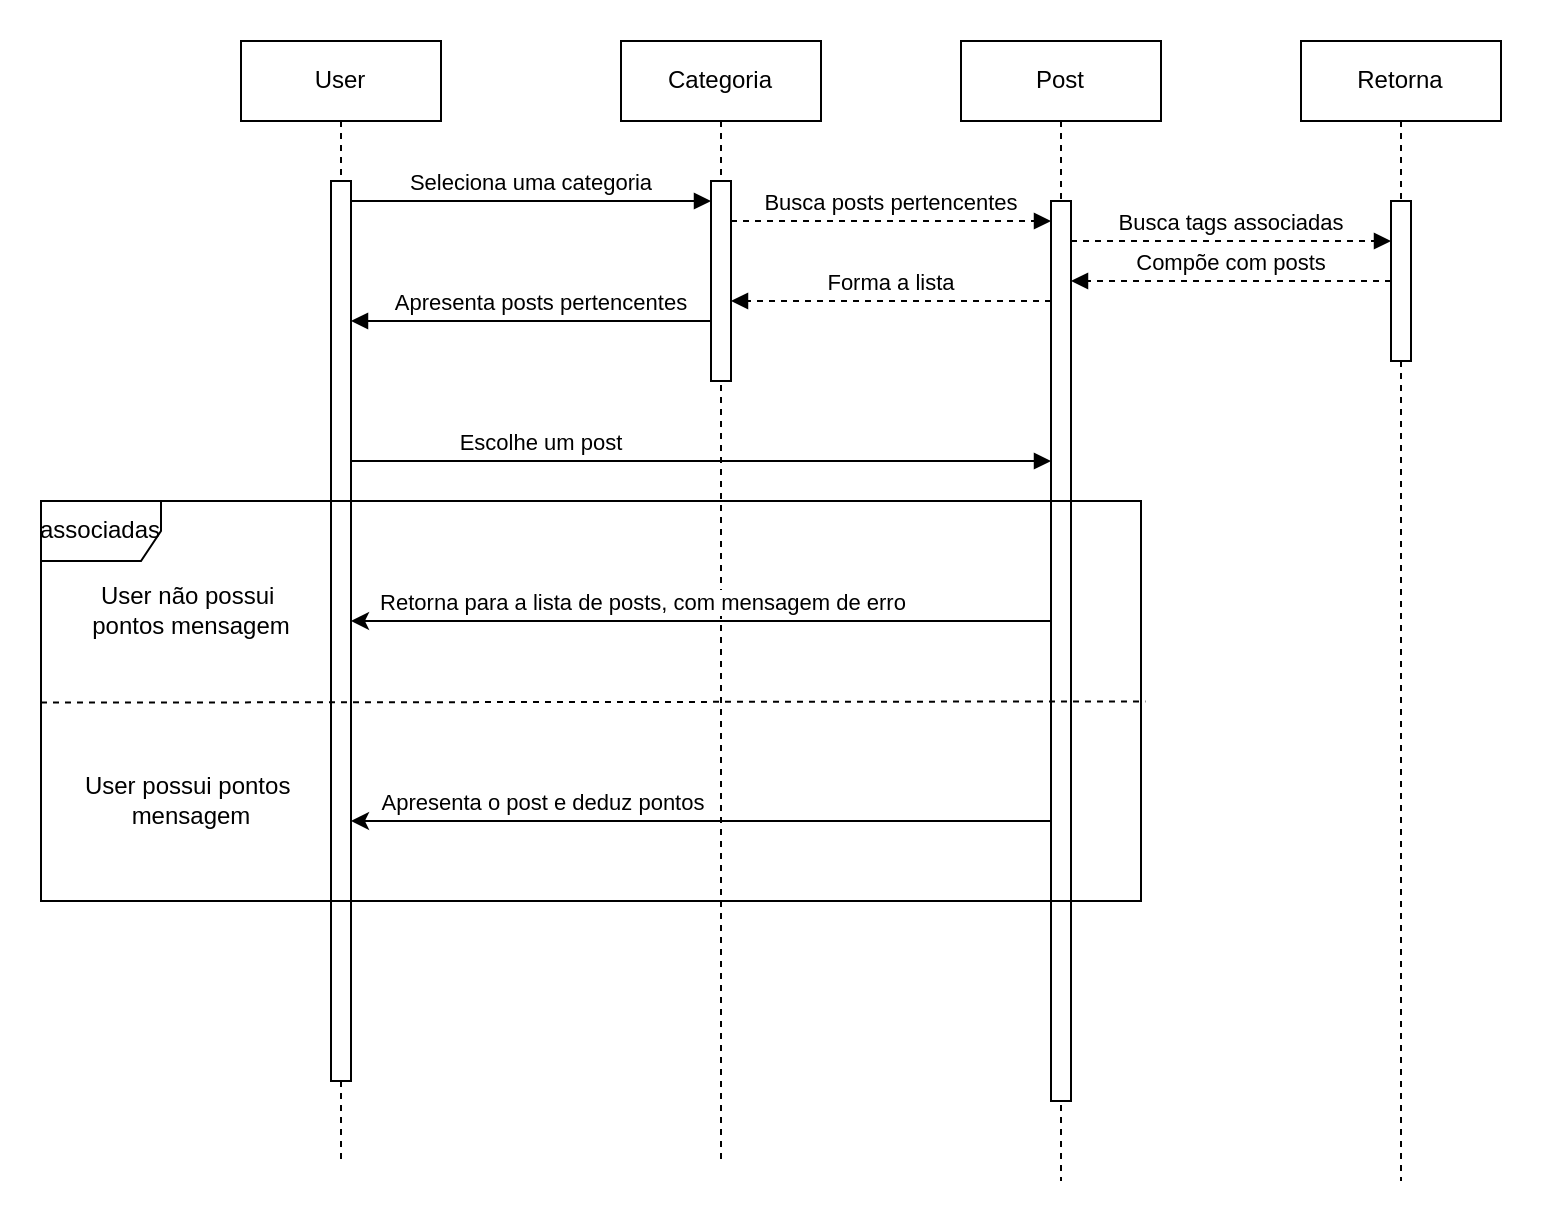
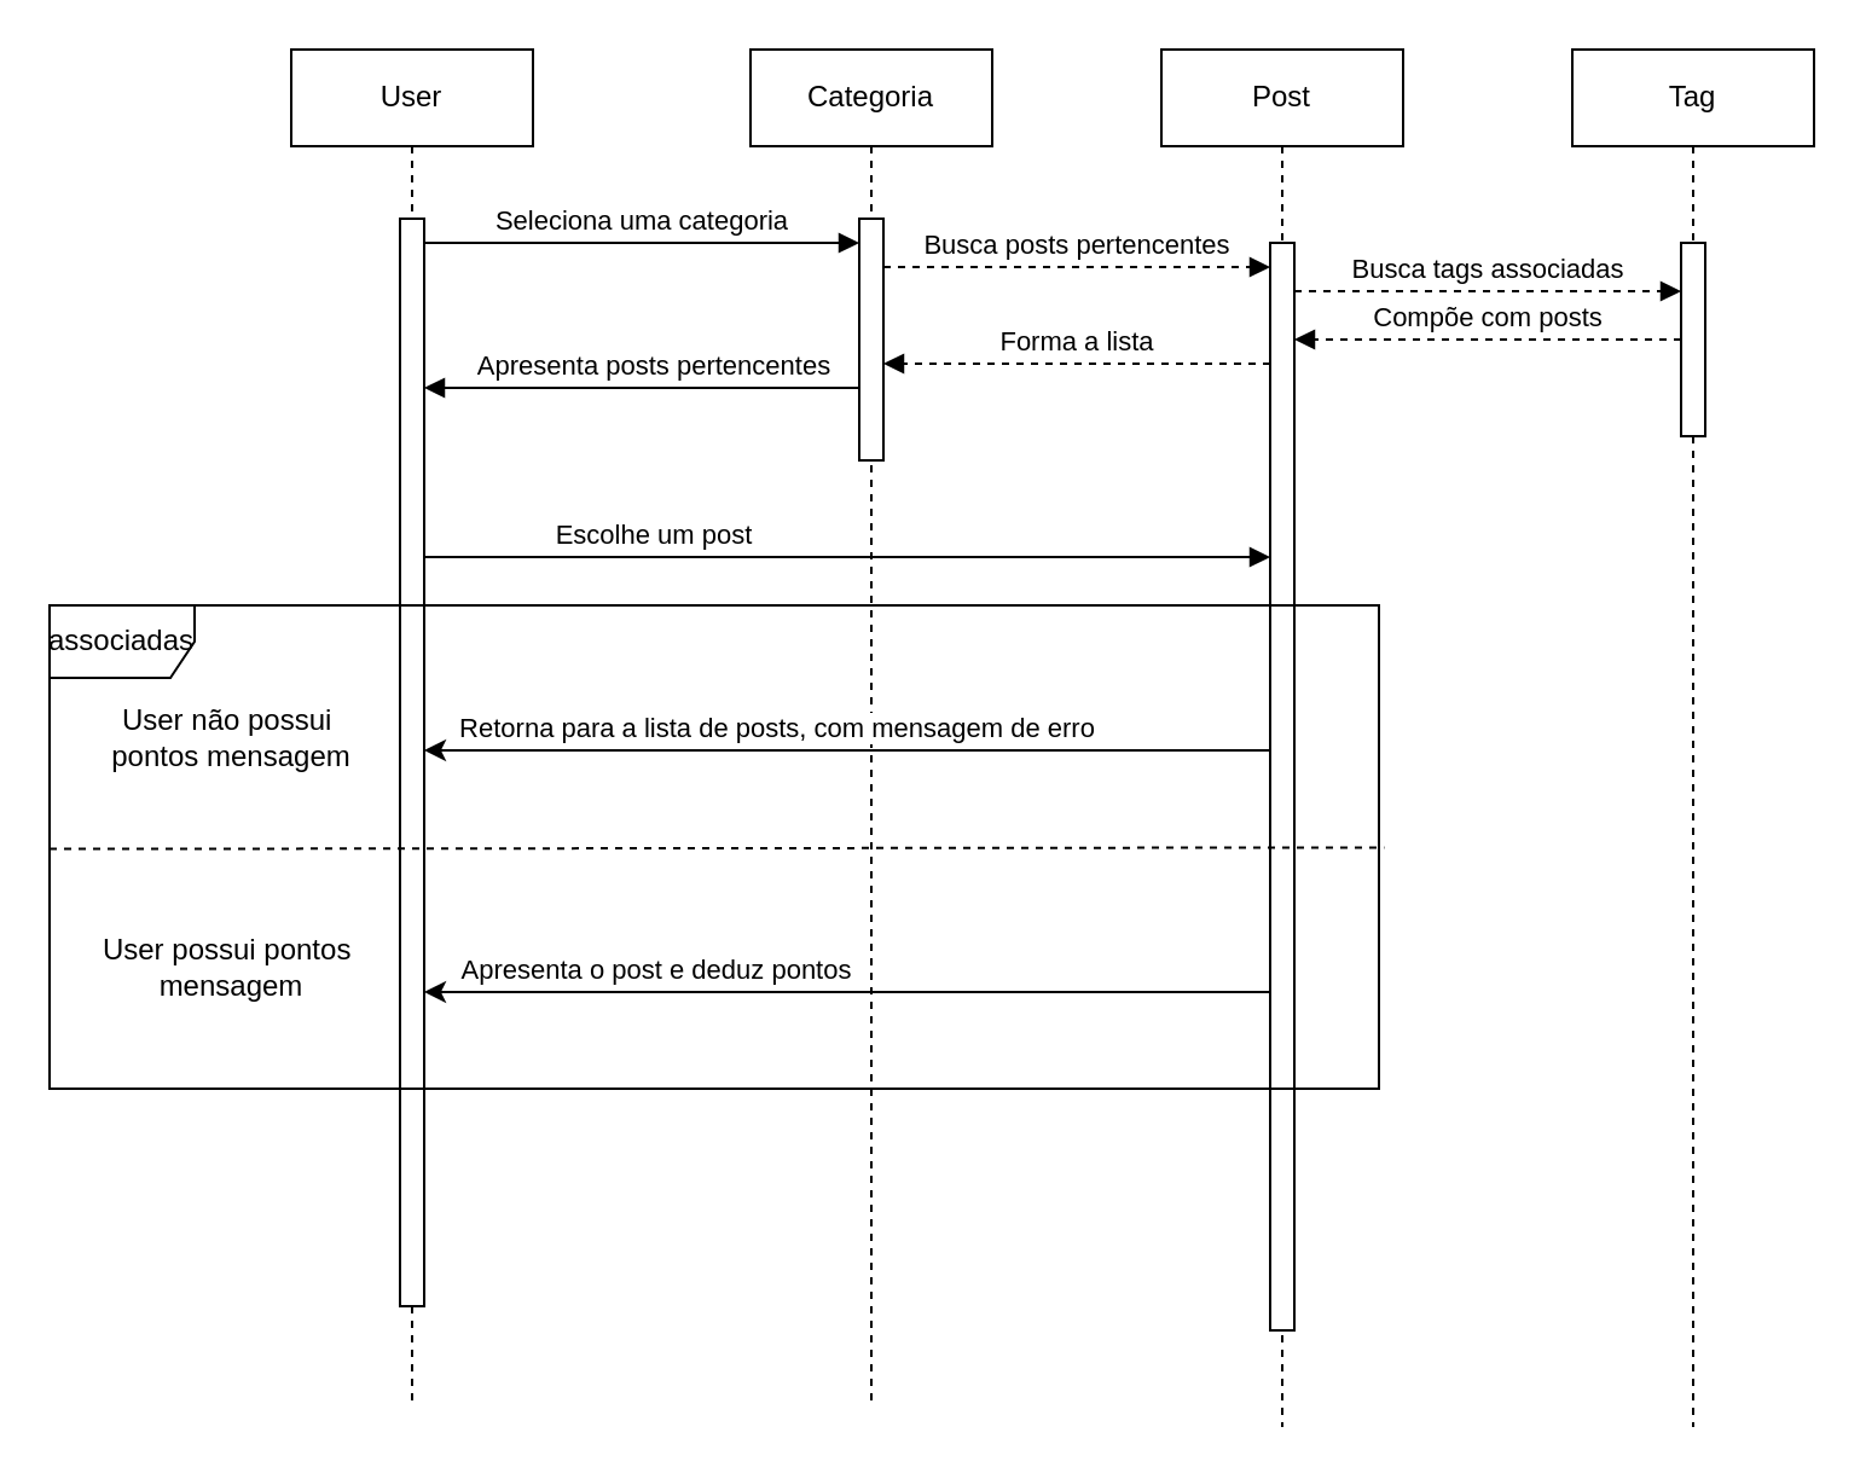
- <mxCell id="12" value="Retorna" style="shape=umlLifeline;perimeter=lifelinePerimeter;whiteSpace=wrap;html=1;container=0;dropTarget=0;collapsible=0;recursiveResize=0;outlineConnect=0;portConstraint=eastwest;newEdgeStyle={&quot;edgeStyle&quot;:&quot;elbowEdgeStyle&quot;,&quot;elbow&quot;:&quot;vertical&quot;,&quot;curved&quot;:0,&quot;rounded&quot;:0};" vertex="1" parent="1"><mxGeometry x="650" y="20" width="100" height="570" as="geometry" /></mxCell>
+ <mxCell id="12" value="Tag" style="shape=umlLifeline;perimeter=lifelinePerimeter;whiteSpace=wrap;html=1;container=0;dropTarget=0;collapsible=0;recursiveResize=0;outlineConnect=0;portConstraint=eastwest;newEdgeStyle={&quot;edgeStyle&quot;:&quot;elbowEdgeStyle&quot;,&quot;elbow&quot;:&quot;vertical&quot;,&quot;curved&quot;:0,&quot;rounded&quot;:0};" vertex="1" parent="1"><mxGeometry x="650" y="20" width="100" height="570" as="geometry" /></mxCell>
